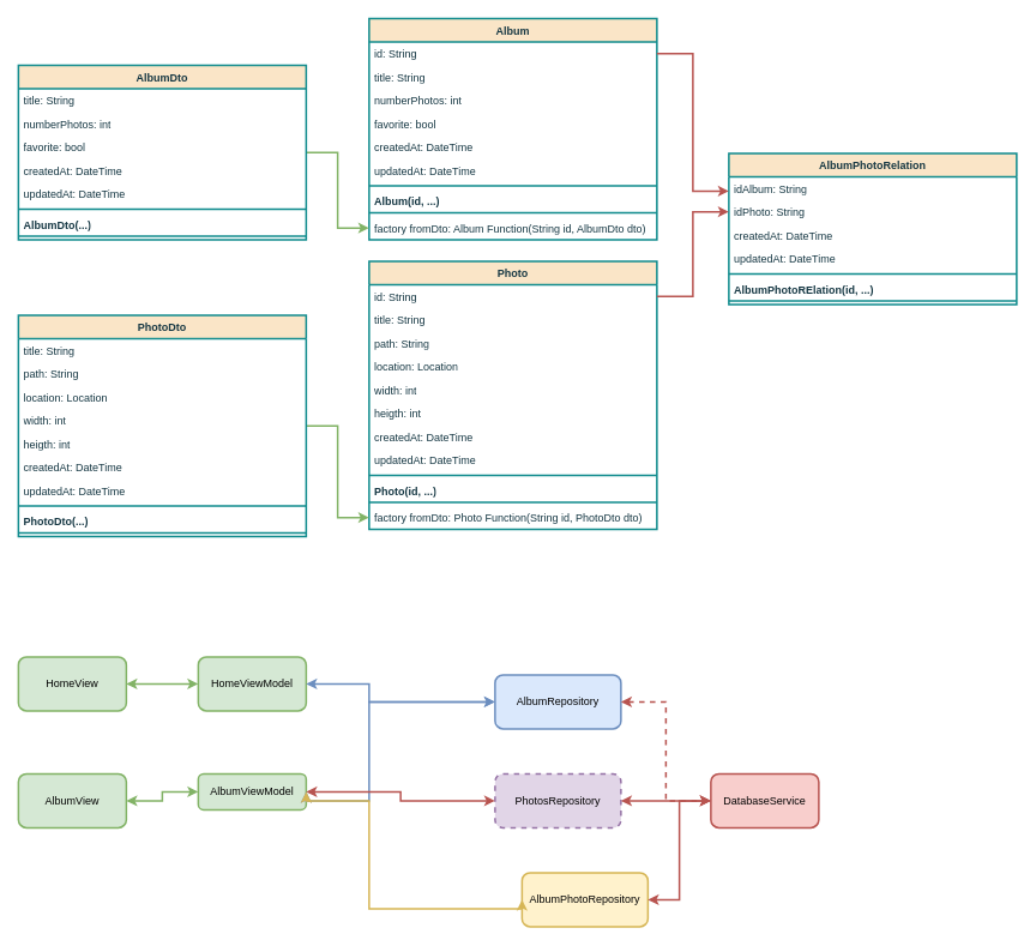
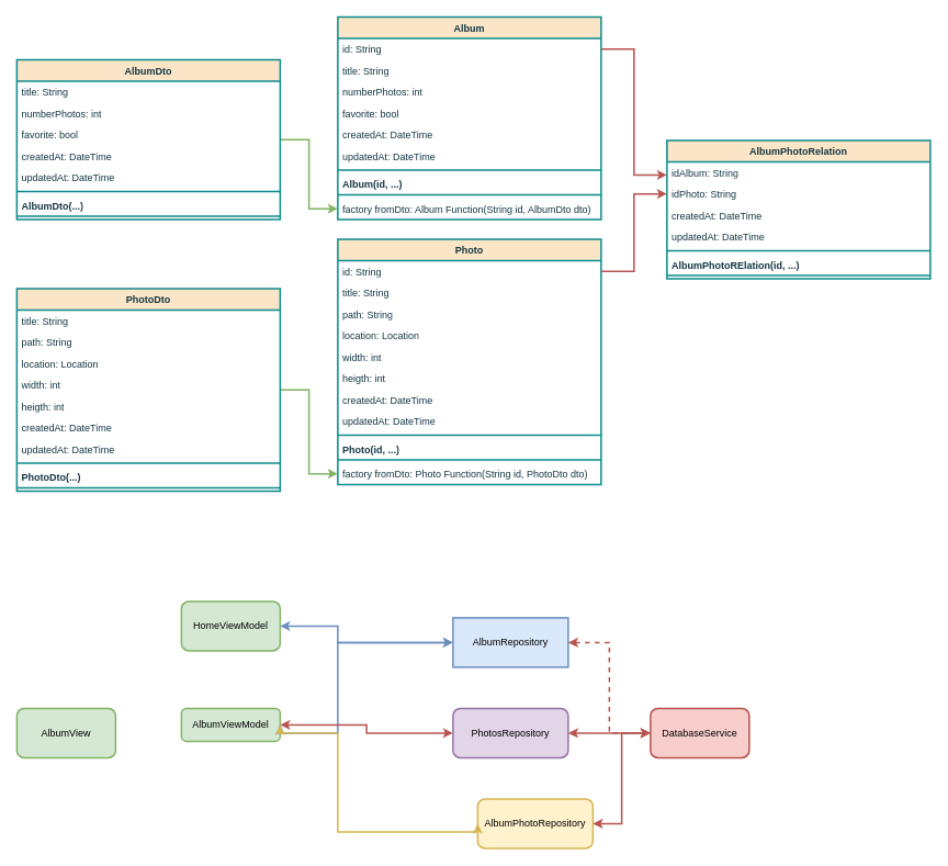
- <mxCell id="59" value="HomeView" style="rounded=1;whiteSpace=wrap;html=1;fillColor=#d5e8d4;strokeColor=#82b366;strokeWidth=2;" vertex="1" parent="1"><mxGeometry x="20" y="730" width="120" height="60" as="geometry" /></mxCell>
- <mxCell id="58" style="edgeStyle=orthogonalEdgeStyle;rounded=0;orthogonalLoop=1;jettySize=auto;html=1;entryX=0;entryY=0.5;entryDx=0;entryDy=0;startArrow=classic;startFill=1;strokeWidth=2;fillColor=#d5e8d4;strokeColor=#82b366;" edge="1" parent="1" source="59" target="60"><mxGeometry relative="1" as="geometry" /></mxCell>
- <mxCell id="66" value="AlbumRepository" style="rounded=1;whiteSpace=wrap;html=1;fillColor=#dae8fc;strokeColor=#6c8ebf;strokeWidth=2;" vertex="1" parent="1"><mxGeometry x="550" y="750" width="140" height="60" as="geometry" /></mxCell>
+ <mxCell id="66" value="AlbumRepository" style="whiteSpace=wrap;html=1;fillColor=#dae8fc;strokeColor=#6c8ebf;strokeWidth=2;rounded=0;" vertex="1" parent="1"><mxGeometry x="550" y="750" width="140" height="60" as="geometry" /></mxCell>
- <mxCell id="63" style="edgeStyle=orthogonalEdgeStyle;rounded=0;orthogonalLoop=1;jettySize=auto;html=1;entryX=0;entryY=0.5;entryDx=0;entryDy=0;startArrow=classic;startFill=1;strokeWidth=2;fillColor=#d5e8d4;strokeColor=#82b366;" edge="1" source="64" target="65" parent="1"><mxGeometry relative="1" as="geometry" /></mxCell>
- <mxCell id="69" value="PhotosRepository" style="rounded=1;whiteSpace=wrap;html=1;fillColor=#e1d5e7;strokeColor=#9673a6;strokeWidth=2;dashed=1;" vertex="1" parent="1"><mxGeometry x="550" y="860" width="140" height="60" as="geometry" /></mxCell>
+ <mxCell id="69" value="PhotosRepository" style="rounded=1;whiteSpace=wrap;html=1;fillColor=#e1d5e7;strokeColor=#9673a6;strokeWidth=2;" vertex="1" parent="1"><mxGeometry x="550" y="860" width="140" height="60" as="geometry" /></mxCell>
